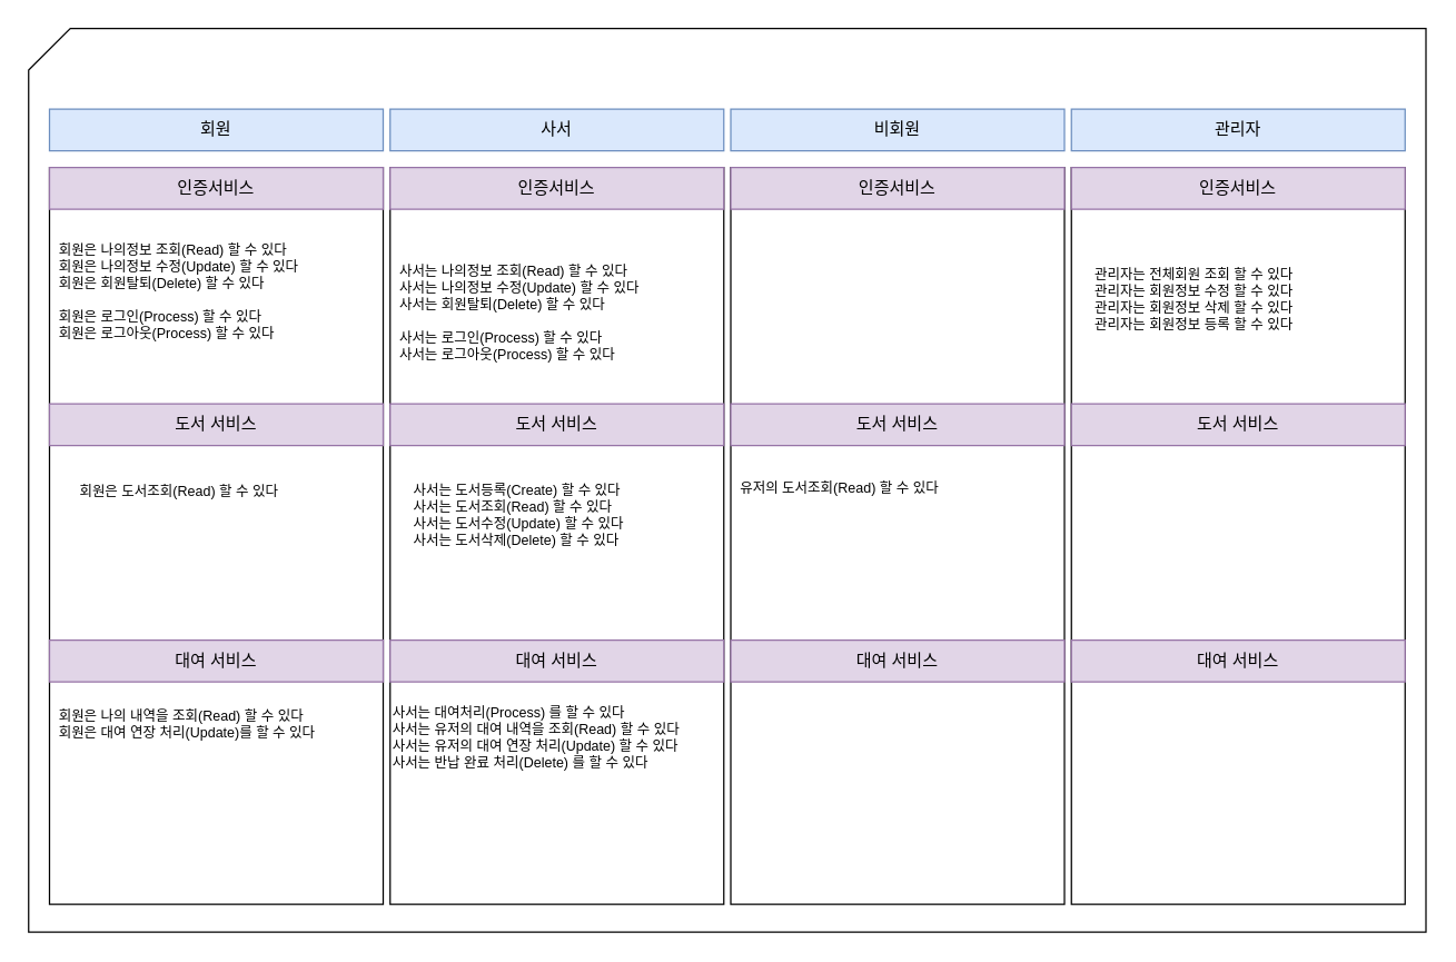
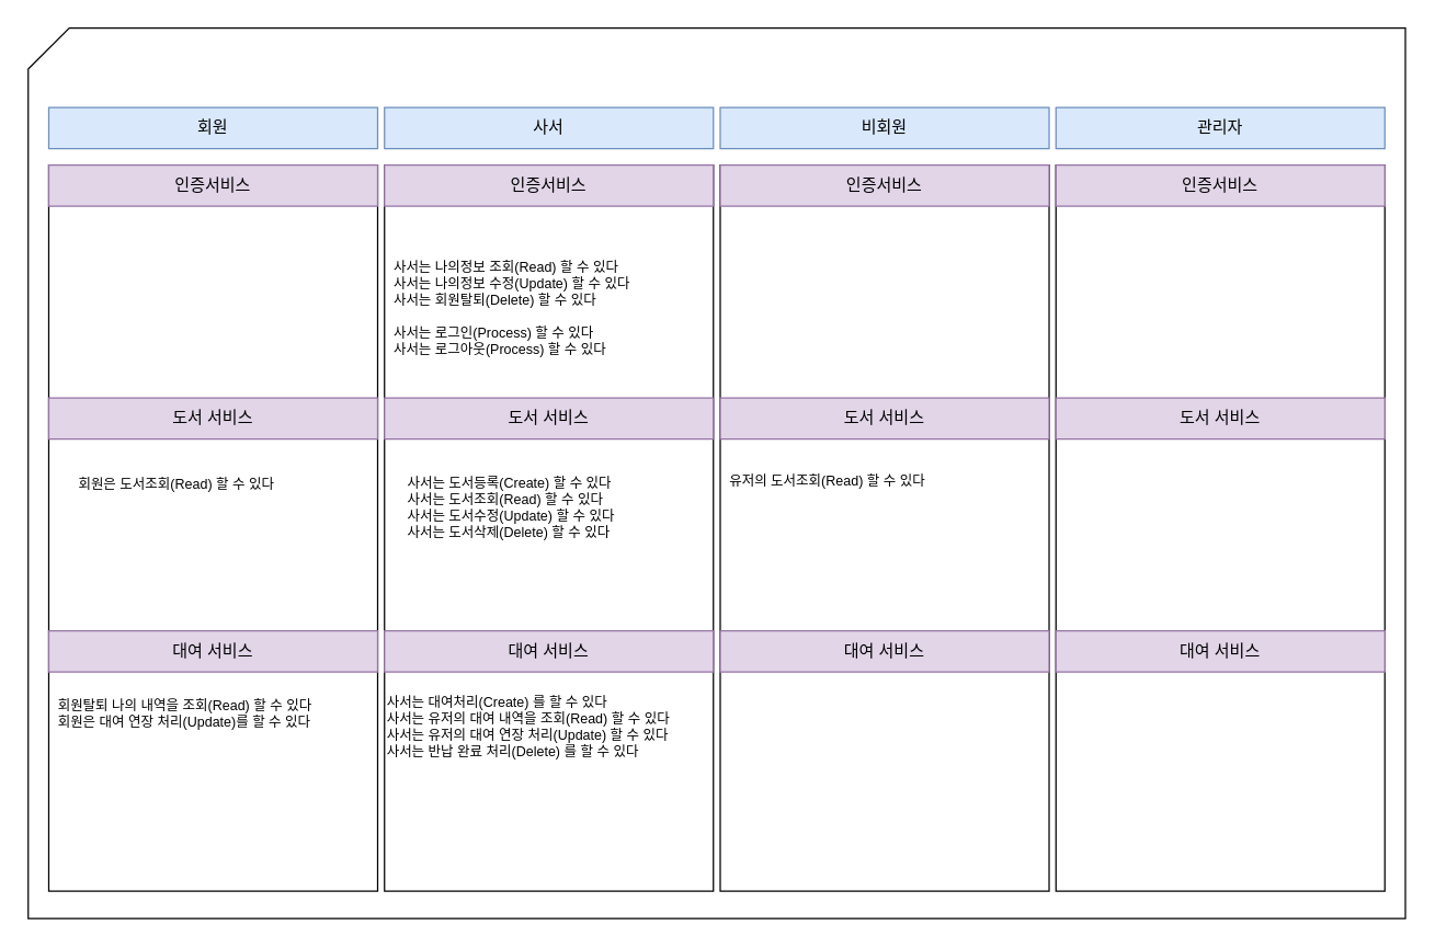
- <mxCell id="24" value="&lt;div&gt;&lt;span style=&quot;background-color: transparent; color: light-dark(rgb(0, 0, 0), rgb(255, 255, 255));&quot;&gt;회원은 나의정보 조회(Read) 할 수 있다&lt;/span&gt;&lt;/div&gt;&lt;div&gt;회원은 나의정보 수정(Update) 할 수 있다&lt;/div&gt;&lt;div&gt;회원은 회원탈퇴(Delete) 할 수 있다&lt;/div&gt;&lt;div&gt;&lt;br&gt;&lt;/div&gt;&lt;div&gt;회원은 로그인(Process) 할 수 있다&lt;/div&gt;&lt;div&gt;회원은 로그아웃&lt;span style=&quot;background-color: transparent; color: light-dark(rgb(0, 0, 0), rgb(255, 255, 255));&quot;&gt;(Process)&lt;/span&gt;&lt;span style=&quot;background-color: transparent; color: light-dark(rgb(0, 0, 0), rgb(255, 255, 255));&quot;&gt;&amp;nbsp;할 수 있다&lt;/span&gt;&lt;/div&gt;&lt;div&gt;&lt;br&gt;&lt;/div&gt;" style="text;html=1;align=left;verticalAlign=middle;resizable=0;points=[];autosize=1;strokeColor=none;fillColor=none;fontSize=10;" parent="1" vertex="1"><mxGeometry x="40" y="165" width="200" height="100" as="geometry" /></mxCell>
- <mxCell id="34" value="관리자는 전체회원 조회 할 수 있다&lt;div&gt;관리자는 회원정보 수정 할 수 있다&lt;/div&gt;&lt;div&gt;관리자는 회원정보 삭제 할 수 있다&lt;/div&gt;&lt;div&gt;관리자는 회원정보 등록 할 수 있다&lt;/div&gt;" style="text;html=1;align=left;verticalAlign=middle;resizable=0;points=[];autosize=1;strokeColor=none;fillColor=none;fontSize=10;" parent="1" vertex="1"><mxGeometry x="785" y="185" width="170" height="60" as="geometry" /></mxCell>
- <mxCell id="25" value="&lt;br&gt;&lt;div&gt;&lt;br&gt;&lt;/div&gt;&lt;div&gt;회원은 나의 내역을 조회(Read) 할 수 있다&lt;/div&gt;&lt;div&gt;회원은 대여 연장 처리(Update)를 할 수 있다&lt;/div&gt;&lt;div&gt;&lt;br&gt;&lt;/div&gt;&lt;div&gt;&lt;br&gt;&lt;/div&gt;" style="text;html=1;align=left;verticalAlign=middle;resizable=0;points=[];autosize=1;strokeColor=none;fillColor=none;fontSize=10;" parent="1" vertex="1"><mxGeometry x="40" y="475" width="210" height="90" as="geometry" /></mxCell>
+ <mxCell id="25" value="&lt;br&gt;&lt;div&gt;&lt;br&gt;&lt;/div&gt;&lt;div&gt;회원탈퇴 나의 내역을 조회(Read) 할 수 있다&lt;/div&gt;&lt;div&gt;회원은 대여 연장 처리(Update)를 할 수 있다&lt;/div&gt;&lt;div&gt;&lt;br&gt;&lt;/div&gt;&lt;div&gt;&lt;br&gt;&lt;/div&gt;" style="text;html=1;align=left;verticalAlign=middle;resizable=0;points=[];autosize=1;strokeColor=none;fillColor=none;fontSize=10;" parent="1" vertex="1"><mxGeometry x="40" y="475" width="210" height="90" as="geometry" /></mxCell>
- <mxCell id="29" value="&lt;br&gt;&lt;div&gt;사서는 대여처리(Process) 를 할 수 있다&lt;/div&gt;&lt;div&gt;사서는 유저의 대여 내역을 조회(Read) 할 수 있다&lt;/div&gt;&lt;div&gt;사서는 유저의 대여 연장 처리(Update) 할 수 있다&lt;/div&gt;&lt;div&gt;사서는 반납 완료 처리(Delete) 를 할 수 있다&lt;/div&gt;&lt;div&gt;&amp;nbsp;&lt;/div&gt;" style="text;html=1;align=left;verticalAlign=middle;resizable=0;points=[];autosize=1;strokeColor=none;fillColor=none;fontSize=10;" parent="1" vertex="1"><mxGeometry x="280" y="485" width="230" height="90" as="geometry" /></mxCell>
+ <mxCell id="29" value="&lt;br&gt;&lt;div&gt;사서는 대여처리(Create) 를 할 수 있다&lt;/div&gt;&lt;div&gt;사서는 유저의 대여 내역을 조회(Read) 할 수 있다&lt;/div&gt;&lt;div&gt;사서는 유저의 대여 연장 처리(Update) 할 수 있다&lt;/div&gt;&lt;div&gt;사서는 반납 완료 처리(Delete) 를 할 수 있다&lt;/div&gt;&lt;div&gt;&amp;nbsp;&lt;/div&gt;" style="text;html=1;align=left;verticalAlign=middle;resizable=0;points=[];autosize=1;strokeColor=none;fillColor=none;fontSize=10;" parent="1" vertex="1"><mxGeometry x="280" y="485" width="230" height="90" as="geometry" /></mxCell>
